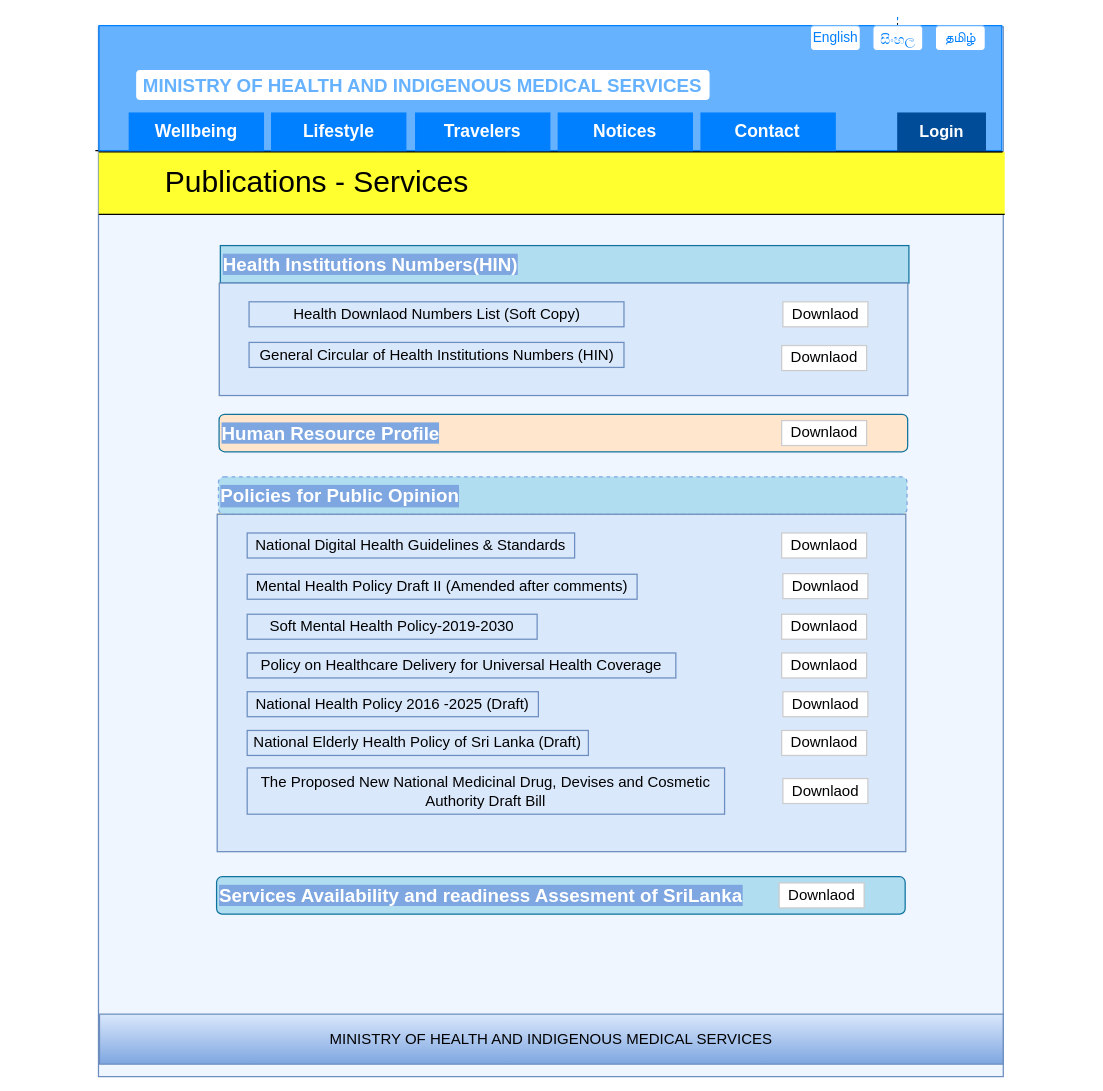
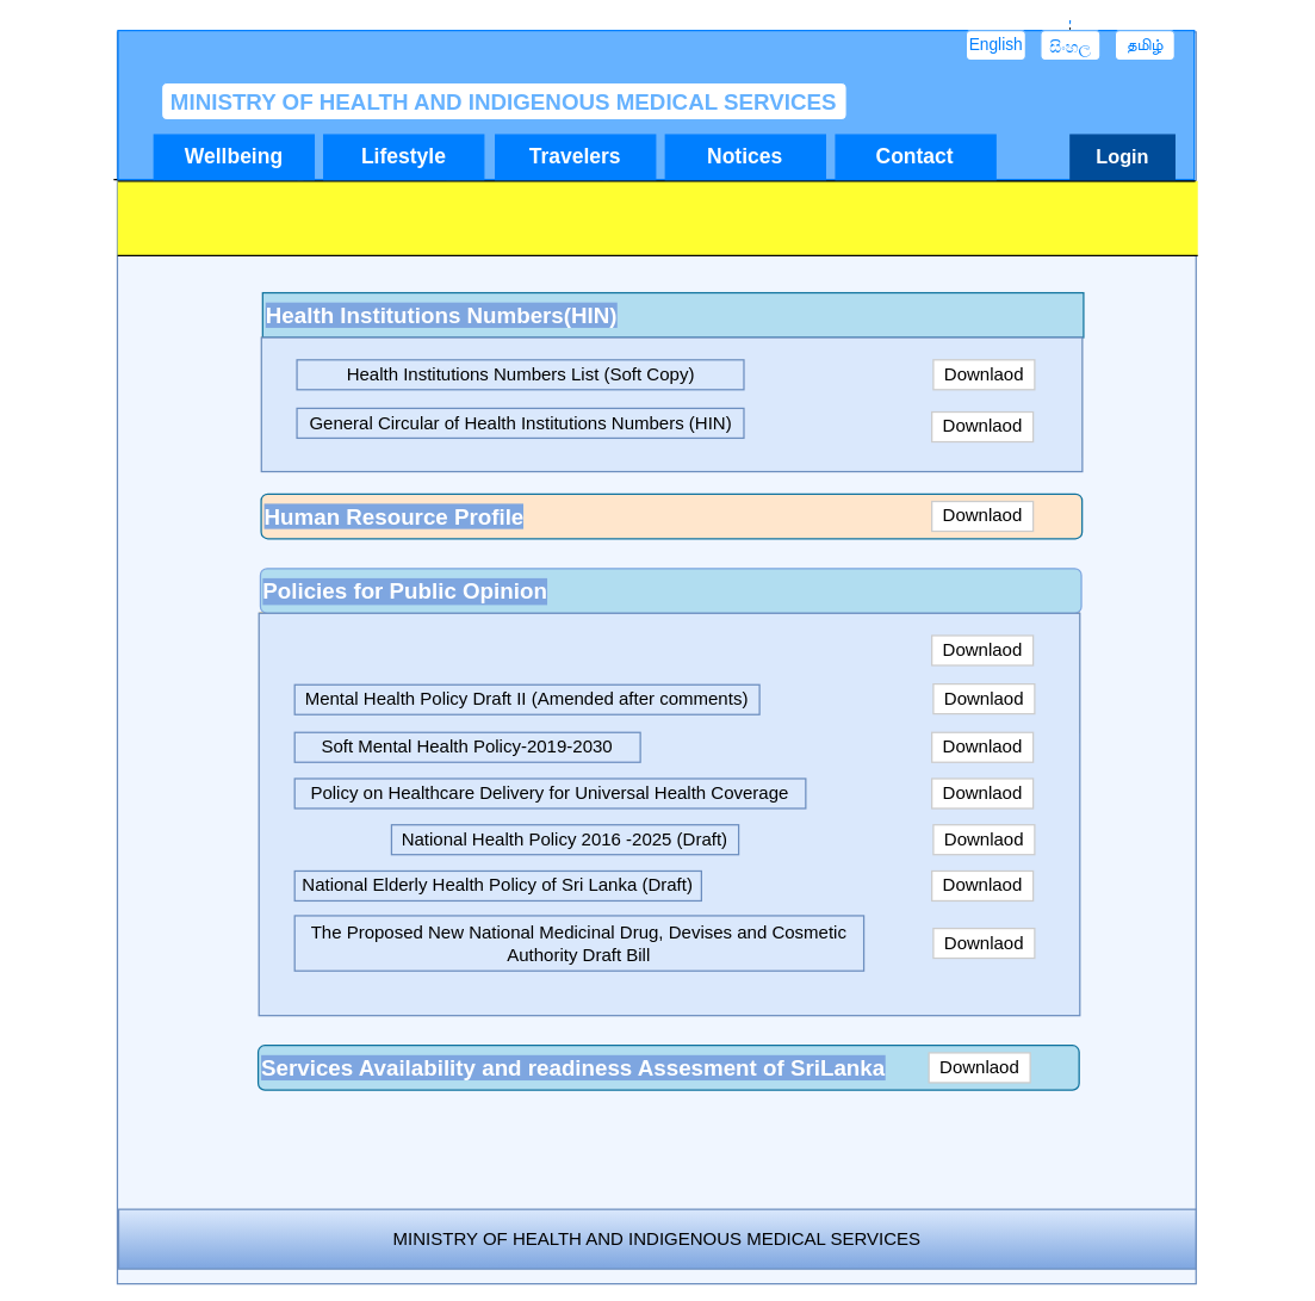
- <mxCell id="20" value="&lt;font style=&quot;font-size: 24px&quot;&gt;Publications - Services&lt;/font&gt;" style="text;html=1;strokeColor=none;fillColor=none;align=center;verticalAlign=middle;whiteSpace=wrap;rounded=0;" parent="17" vertex="1"><mxGeometry x="30" width="290" height="50" as="geometry" /></mxCell>
- <mxCell id="65" value="Health Downlaod Numbers List (Soft Copy)" style="text;html=1;strokeColor=#6c8ebf;fillColor=#dae8fc;align=center;verticalAlign=middle;whiteSpace=wrap;rounded=0;" vertex="1" parent="60"><mxGeometry x="23.84" y="45" width="300" height="20" as="geometry" /></mxCell>
+ <mxCell id="65" value="Health Institutions Numbers List (Soft Copy)" style="text;html=1;strokeColor=#6c8ebf;fillColor=#dae8fc;align=center;verticalAlign=middle;whiteSpace=wrap;rounded=0;" vertex="1" parent="60"><mxGeometry x="23.84" y="45" width="300" height="20" as="geometry" /></mxCell>
- <mxCell id="38" value="&lt;font&gt;&lt;b style=&quot;&quot;&gt;Policies for Public Opinion&lt;/b&gt;&lt;/font&gt;" style="rounded=1;whiteSpace=wrap;html=1;strokeColor=#7EA6E0;fillColor=#b1ddf0;align=left;shadow=0;comic=0;fontSize=15;labelBackgroundColor=#7EA6E0;fontStyle=0;verticalAlign=middle;fontColor=#FFFFFF;dashed=1;" vertex="1" parent="1"><mxGeometry x="174" y="381" width="551" height="30" as="geometry" /></mxCell>
+ <mxCell id="38" value="&lt;font&gt;&lt;b style=&quot;&quot;&gt;Policies for Public Opinion&lt;/b&gt;&lt;/font&gt;" style="rounded=1;whiteSpace=wrap;html=1;strokeColor=#7EA6E0;fillColor=#b1ddf0;align=left;shadow=0;comic=0;fontSize=15;labelBackgroundColor=#7EA6E0;fontStyle=0;verticalAlign=middle;fontColor=#FFFFFF;" vertex="1" parent="1"><mxGeometry x="174" y="381" width="551" height="30" as="geometry" /></mxCell>
- <mxCell id="41" value="National Digital Health Guidelines &amp;amp; Standards" style="text;html=1;strokeColor=#6c8ebf;fillColor=#dae8fc;align=center;verticalAlign=middle;whiteSpace=wrap;rounded=0;" vertex="1" parent="1"><mxGeometry x="197" y="426" width="262" height="20" as="geometry" /></mxCell>
- <mxCell id="49" value="National Health Policy 2016 -2025 (Draft)" style="text;html=1;strokeColor=#6c8ebf;fillColor=#dae8fc;align=center;verticalAlign=middle;whiteSpace=wrap;rounded=0;" vertex="1" parent="1"><mxGeometry x="197" y="553" width="233" height="20" as="geometry" /></mxCell>
+ <mxCell id="49" value="National Health Policy 2016 -2025 (Draft)" style="text;html=1;strokeColor=#6c8ebf;fillColor=#dae8fc;align=center;verticalAlign=middle;whiteSpace=wrap;rounded=0;" vertex="1" parent="1"><mxGeometry x="262" y="553" width="233" height="20" as="geometry" /></mxCell>
